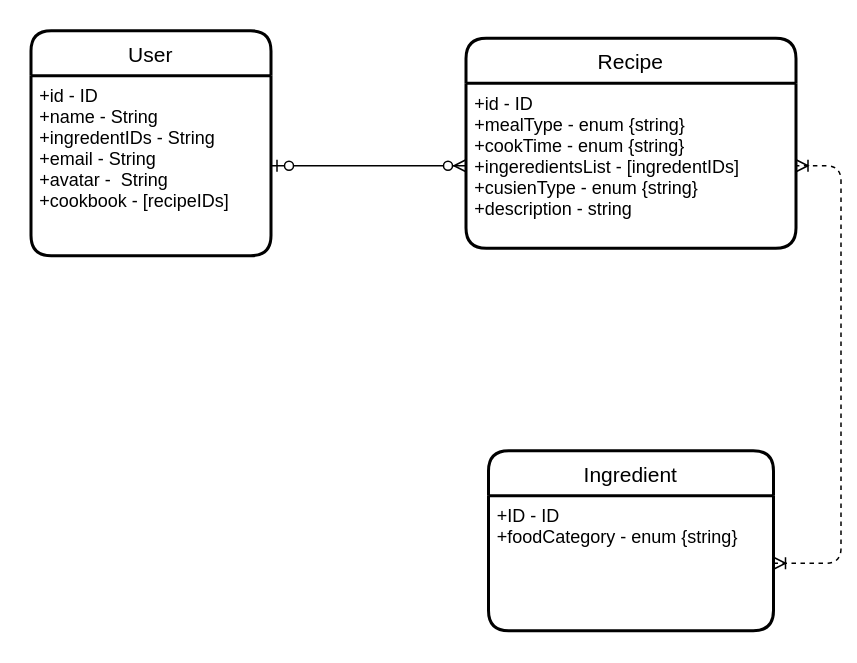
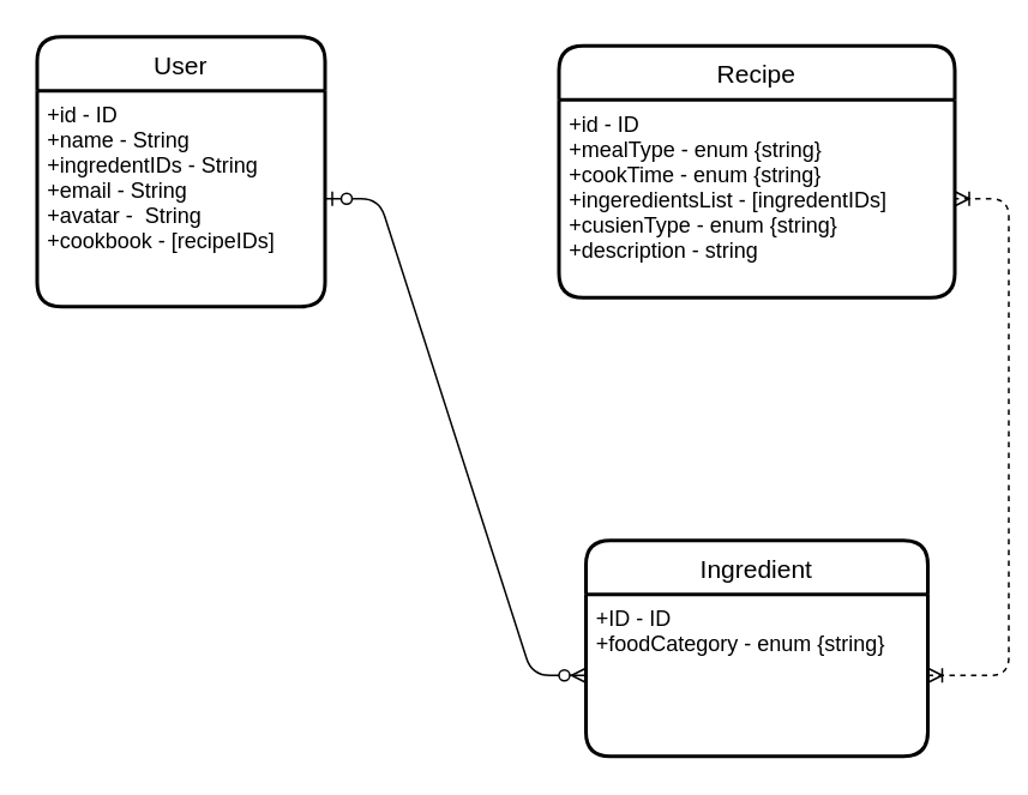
- <mxCell id="8" value="" style="edgeStyle=entityRelationEdgeStyle;fontSize=12;html=1;endArrow=ERzeroToMany;startArrow=ERzeroToOne;exitX=1;exitY=0.5;exitDx=0;exitDy=0;entryX=0;entryY=0.5;entryDx=0;entryDy=0;" parent="1" source="5" target="3" edge="1"><mxGeometry width="100" height="100" relative="1" as="geometry"><mxPoint x="180" y="270" as="sourcePoint" /><mxPoint x="280" y="170" as="targetPoint" /></mxGeometry></mxCell>
+ <mxCell id="8" value="" style="edgeStyle=entityRelationEdgeStyle;fontSize=12;html=1;endArrow=ERzeroToMany;startArrow=ERzeroToOne;exitX=1;exitY=0.5;exitDx=0;exitDy=0;" parent="1" source="5" target="7" edge="1"><mxGeometry width="100" height="100" relative="1" as="geometry"><mxPoint x="180" y="270" as="sourcePoint" /><mxPoint x="280" y="170" as="targetPoint" /></mxGeometry></mxCell>
